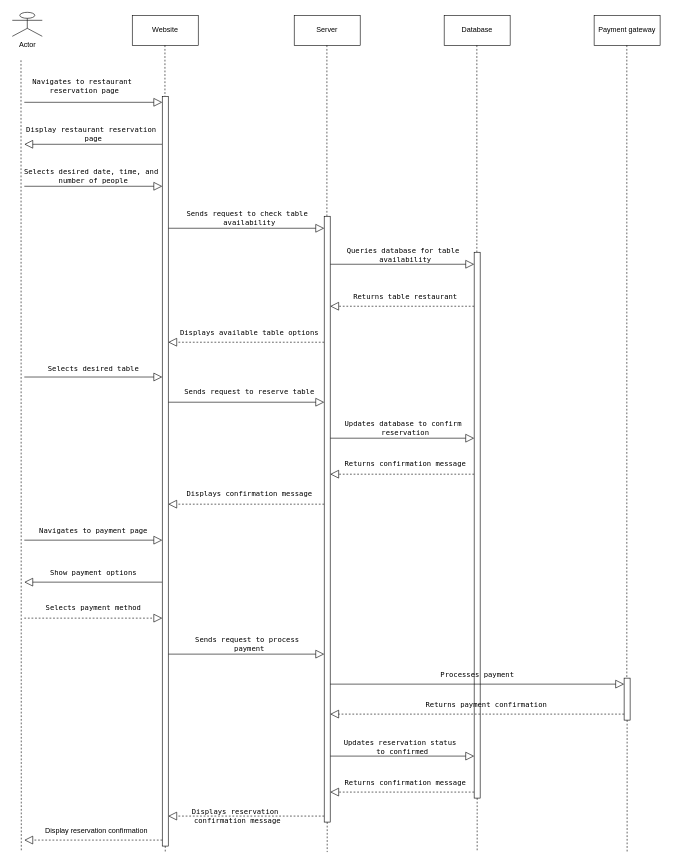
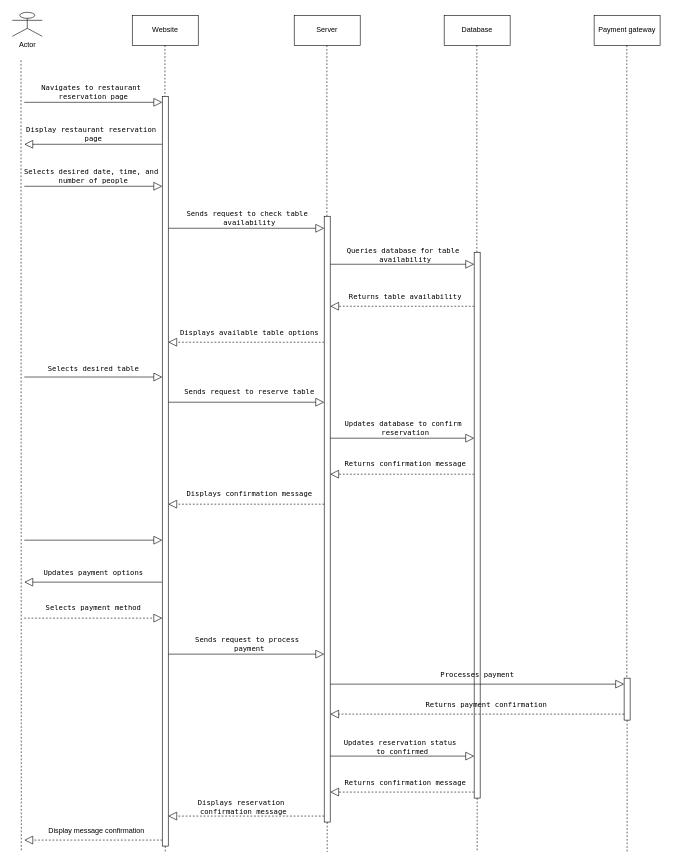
- <mxCell id="12" value="&lt;pre&gt;&lt;code class=&quot;!whitespace-pre hljs language-rust&quot;&gt;Navigates to restaurant &lt;br&gt;reservation page&lt;/code&gt;&lt;/pre&gt;" style="text;html=1;align=center;verticalAlign=middle;resizable=0;points=[];autosize=1;strokeColor=none;fillColor=none;" parent="1" vertex="1"><mxGeometry x="45" y="108" width="190" height="70" as="geometry" /></mxCell>
+ <mxCell id="12" value="&lt;pre&gt;&lt;code class=&quot;!whitespace-pre hljs language-rust&quot;&gt;Navigates to restaurant &lt;br&gt;reservation page&lt;/code&gt;&lt;/pre&gt;" style="text;html=1;align=center;verticalAlign=middle;resizable=0;points=[];autosize=1;strokeColor=none;fillColor=none;" parent="1" vertex="1"><mxGeometry x="60" y="118" width="190" height="70" as="geometry" /></mxCell>
- <mxCell id="17" value="&lt;pre&gt;&lt;code class=&quot;!whitespace-pre hljs language-rust&quot;&gt;Returns table restaurant&lt;/code&gt;&lt;/pre&gt;" style="text;html=1;align=center;verticalAlign=middle;resizable=0;points=[];autosize=1;strokeColor=none;fillColor=none;" parent="1" vertex="1"><mxGeometry x="570" y="470" width="210" height="50" as="geometry" /></mxCell>
+ <mxCell id="17" value="&lt;pre&gt;&lt;code class=&quot;!whitespace-pre hljs language-rust&quot;&gt;Returns table availability&lt;/code&gt;&lt;/pre&gt;" style="text;html=1;align=center;verticalAlign=middle;resizable=0;points=[];autosize=1;strokeColor=none;fillColor=none;" parent="1" vertex="1"><mxGeometry x="570" y="470" width="210" height="50" as="geometry" /></mxCell>
- <mxCell id="24" value="&lt;pre&gt;&lt;code class=&quot;!whitespace-pre hljs language-rust&quot;&gt;Navigates to payment page&lt;/code&gt;&lt;/pre&gt;" style="text;html=1;align=center;verticalAlign=middle;resizable=0;points=[];autosize=1;strokeColor=none;fillColor=none;" parent="1" vertex="1"><mxGeometry x="55" y="860" width="200" height="50" as="geometry" /></mxCell>
- <mxCell id="25" value="&lt;pre&gt;&lt;code class=&quot;!whitespace-pre hljs language-rust&quot;&gt;Show payment options&lt;/code&gt;&lt;/pre&gt;" style="text;html=1;align=center;verticalAlign=middle;resizable=0;points=[];autosize=1;strokeColor=none;fillColor=none;" parent="1" vertex="1"><mxGeometry x="75" y="930" width="160" height="50" as="geometry" /></mxCell>
+ <mxCell id="25" value="&lt;pre&gt;&lt;code class=&quot;!whitespace-pre hljs language-rust&quot;&gt;Updates payment options&lt;/code&gt;&lt;/pre&gt;" style="text;html=1;align=center;verticalAlign=middle;resizable=0;points=[];autosize=1;strokeColor=none;fillColor=none;" parent="1" vertex="1"><mxGeometry x="75" y="930" width="160" height="50" as="geometry" /></mxCell>
- <mxCell id="30" value="&lt;pre&gt;&lt;code class=&quot;!whitespace-pre hljs language-rust&quot;&gt;Displays reservation &lt;br&gt;confirmation message&lt;/code&gt;&lt;/pre&gt;" style="text;html=1;align=center;verticalAlign=middle;resizable=0;points=[];autosize=1;strokeColor=none;fillColor=none;" parent="1" vertex="1"><mxGeometry x="310" y="1325" width="170" height="70" as="geometry" /></mxCell>
+ <mxCell id="30" value="&lt;pre&gt;&lt;code class=&quot;!whitespace-pre hljs language-rust&quot;&gt;Displays reservation &lt;br&gt;confirmation message&lt;/code&gt;&lt;/pre&gt;" style="text;html=1;align=center;verticalAlign=middle;resizable=0;points=[];autosize=1;strokeColor=none;fillColor=none;" parent="1" vertex="1"><mxGeometry x="320" y="1310" width="170" height="70" as="geometry" /></mxCell>
- <mxCell id="63" value="Display reservation confirmation" style="text;html=1;align=center;verticalAlign=middle;resizable=0;points=[];autosize=1;strokeColor=none;fillColor=none;" vertex="1" parent="1"><mxGeometry x="60" y="1370" width="200" height="30" as="geometry" /></mxCell>
+ <mxCell id="63" value="Display message confirmation" style="text;html=1;align=center;verticalAlign=middle;resizable=0;points=[];autosize=1;strokeColor=none;fillColor=none;" vertex="1" parent="1"><mxGeometry x="60" y="1370" width="200" height="30" as="geometry" /></mxCell>
